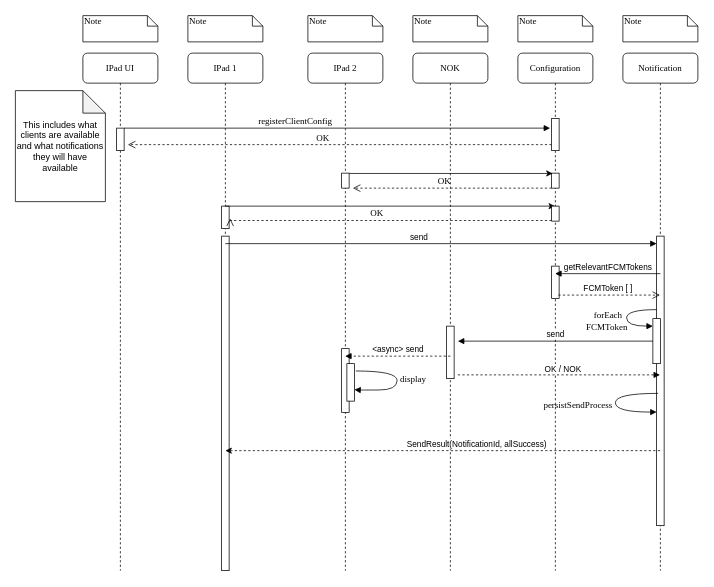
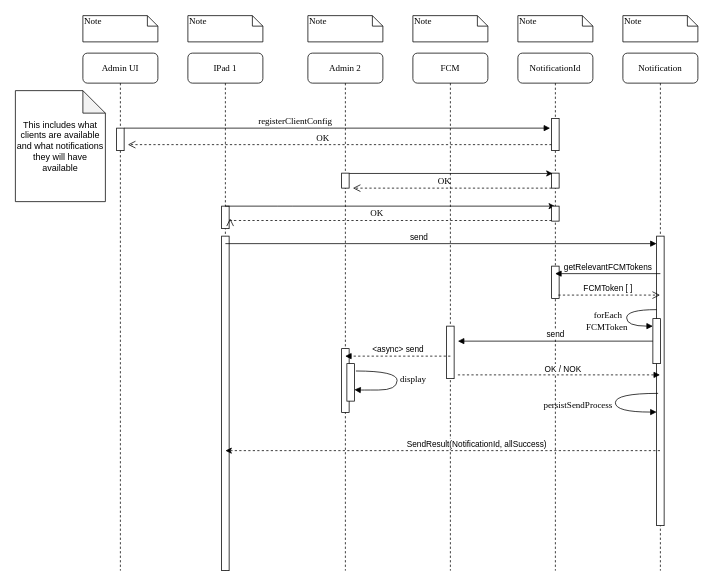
- <mxCell id="13" value="IPad UI" style="shape=umlLifeline;perimeter=lifelinePerimeter;whiteSpace=wrap;html=1;container=1;collapsible=0;recursiveResize=0;outlineConnect=0;rounded=1;shadow=0;comic=0;labelBackgroundColor=none;strokeWidth=1;fontFamily=Verdana;fontSize=12;align=center;" parent="1" vertex="1"><mxGeometry x="110" y="70" width="100" height="690" as="geometry" /></mxCell>
+ <mxCell id="13" value="Admin UI" style="shape=umlLifeline;perimeter=lifelinePerimeter;whiteSpace=wrap;html=1;container=1;collapsible=0;recursiveResize=0;outlineConnect=0;rounded=1;shadow=0;comic=0;labelBackgroundColor=none;strokeWidth=1;fontFamily=Verdana;fontSize=12;align=center;" parent="1" vertex="1"><mxGeometry x="110" y="70" width="100" height="690" as="geometry" /></mxCell>
- <mxCell id="6" value="IPad 2" style="shape=umlLifeline;perimeter=lifelinePerimeter;whiteSpace=wrap;html=1;container=1;collapsible=0;recursiveResize=0;outlineConnect=0;rounded=1;shadow=0;comic=0;labelBackgroundColor=none;strokeWidth=1;fontFamily=Verdana;fontSize=12;align=center;" parent="1" vertex="1"><mxGeometry x="410" y="70" width="100" height="690" as="geometry" /></mxCell>
+ <mxCell id="6" value="Admin 2" style="shape=umlLifeline;perimeter=lifelinePerimeter;whiteSpace=wrap;html=1;container=1;collapsible=0;recursiveResize=0;outlineConnect=0;rounded=1;shadow=0;comic=0;labelBackgroundColor=none;strokeWidth=1;fontFamily=Verdana;fontSize=12;align=center;" parent="1" vertex="1"><mxGeometry x="410" y="70" width="100" height="690" as="geometry" /></mxCell>
- <mxCell id="8" value="NOK" style="shape=umlLifeline;perimeter=lifelinePerimeter;whiteSpace=wrap;html=1;container=1;collapsible=0;recursiveResize=0;outlineConnect=0;rounded=1;shadow=0;comic=0;labelBackgroundColor=none;strokeWidth=1;fontFamily=Verdana;fontSize=12;align=center;" parent="1" vertex="1"><mxGeometry x="550" y="70" width="100" height="690" as="geometry" /></mxCell>
+ <mxCell id="8" value="FCM" style="shape=umlLifeline;perimeter=lifelinePerimeter;whiteSpace=wrap;html=1;container=1;collapsible=0;recursiveResize=0;outlineConnect=0;rounded=1;shadow=0;comic=0;labelBackgroundColor=none;strokeWidth=1;fontFamily=Verdana;fontSize=12;align=center;" parent="1" vertex="1"><mxGeometry x="550" y="70" width="100" height="690" as="geometry" /></mxCell>
- <mxCell id="10" value="Configuration" style="shape=umlLifeline;perimeter=lifelinePerimeter;whiteSpace=wrap;html=1;container=1;collapsible=0;recursiveResize=0;outlineConnect=0;rounded=1;shadow=0;comic=0;labelBackgroundColor=none;strokeWidth=1;fontFamily=Verdana;fontSize=12;align=center;" parent="1" vertex="1"><mxGeometry x="690" y="70" width="100" height="690" as="geometry" /></mxCell>
+ <mxCell id="10" value="NotificationId" style="shape=umlLifeline;perimeter=lifelinePerimeter;whiteSpace=wrap;html=1;container=1;collapsible=0;recursiveResize=0;outlineConnect=0;rounded=1;shadow=0;comic=0;labelBackgroundColor=none;strokeWidth=1;fontFamily=Verdana;fontSize=12;align=center;" parent="1" vertex="1"><mxGeometry x="690" y="70" width="100" height="690" as="geometry" /></mxCell>
